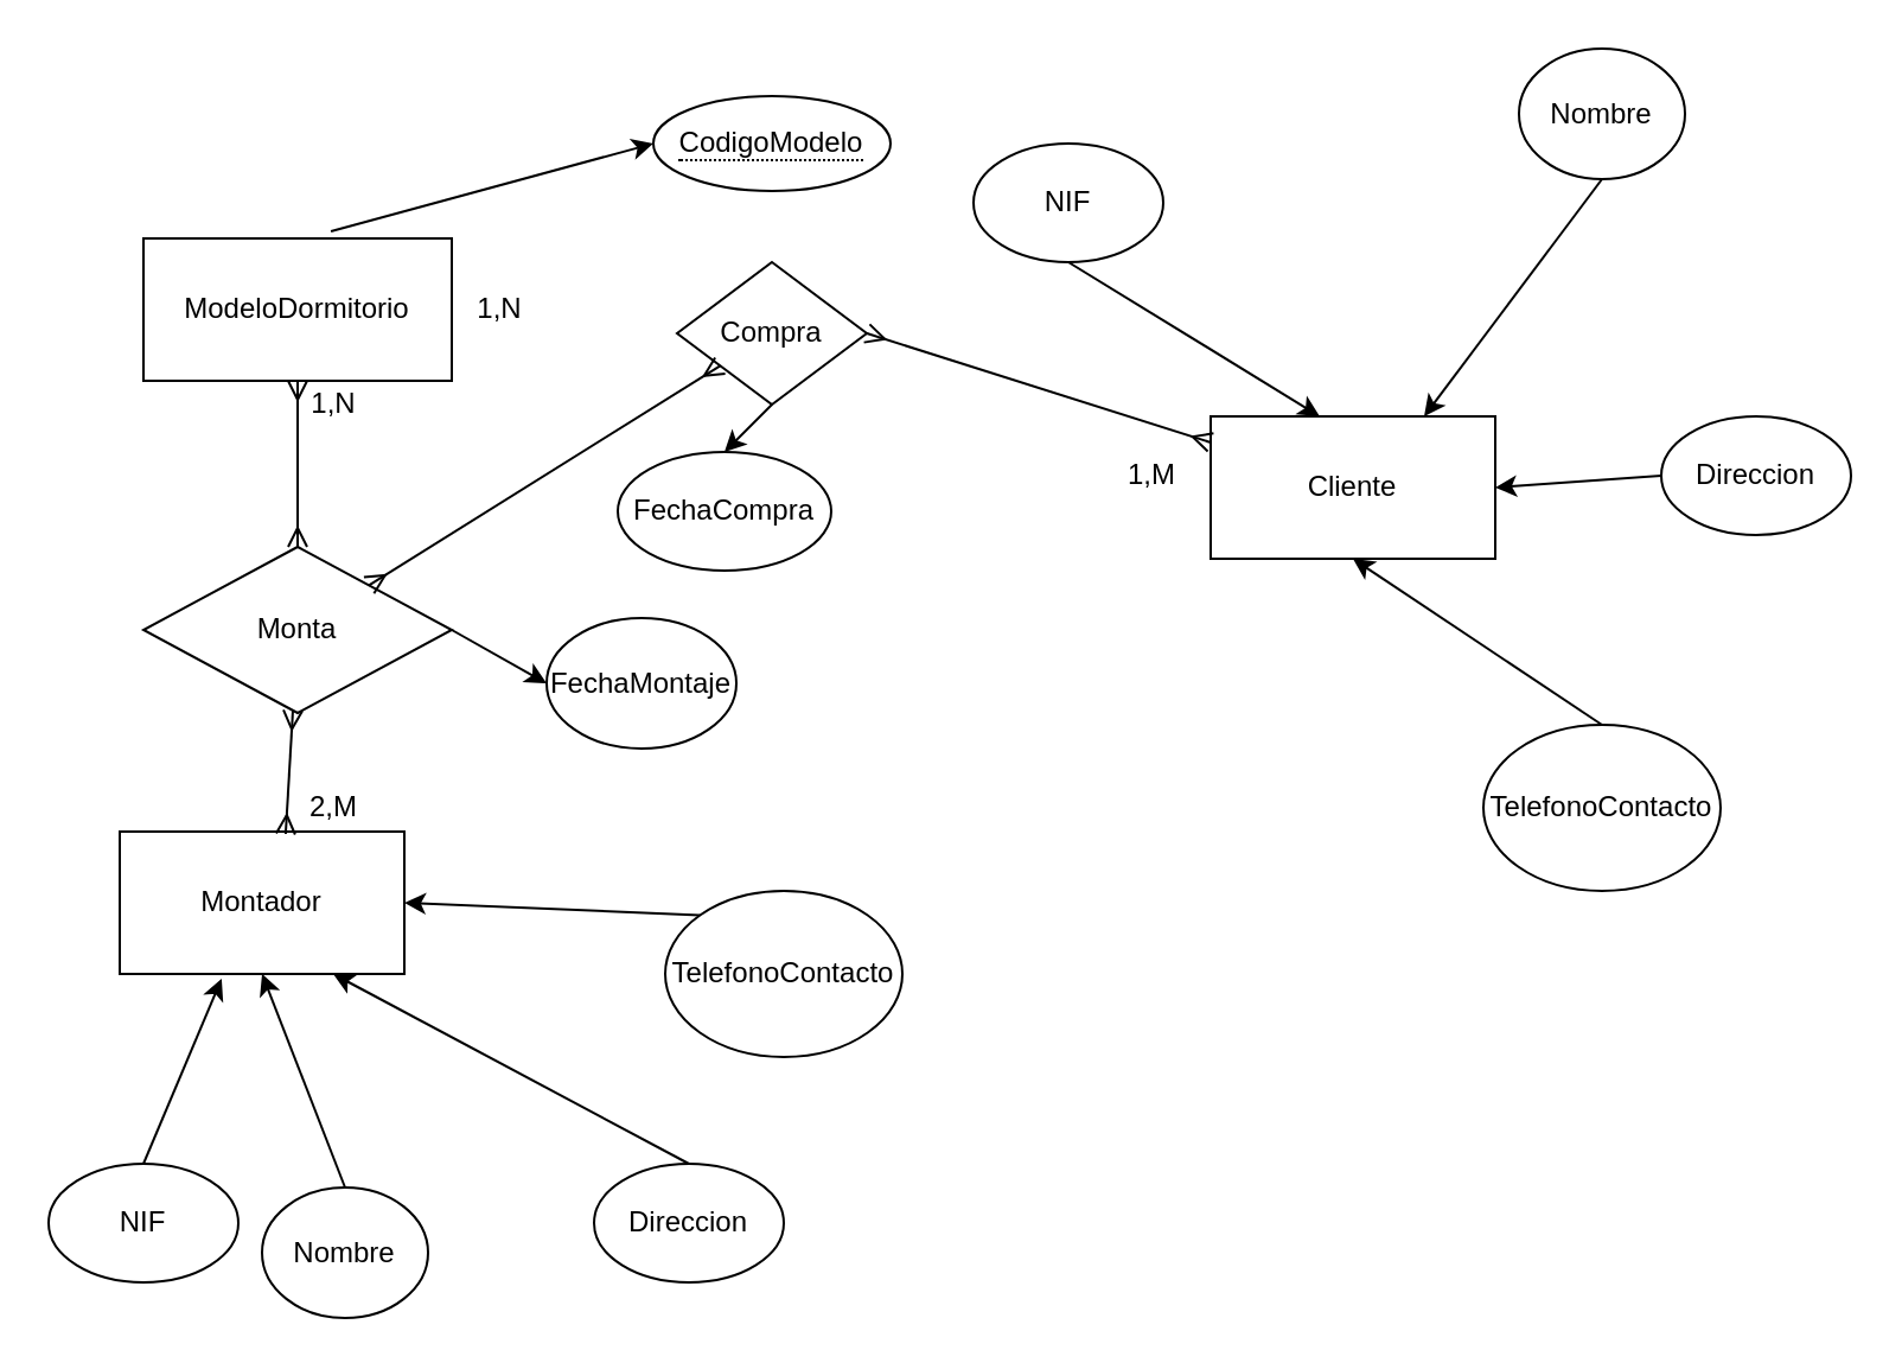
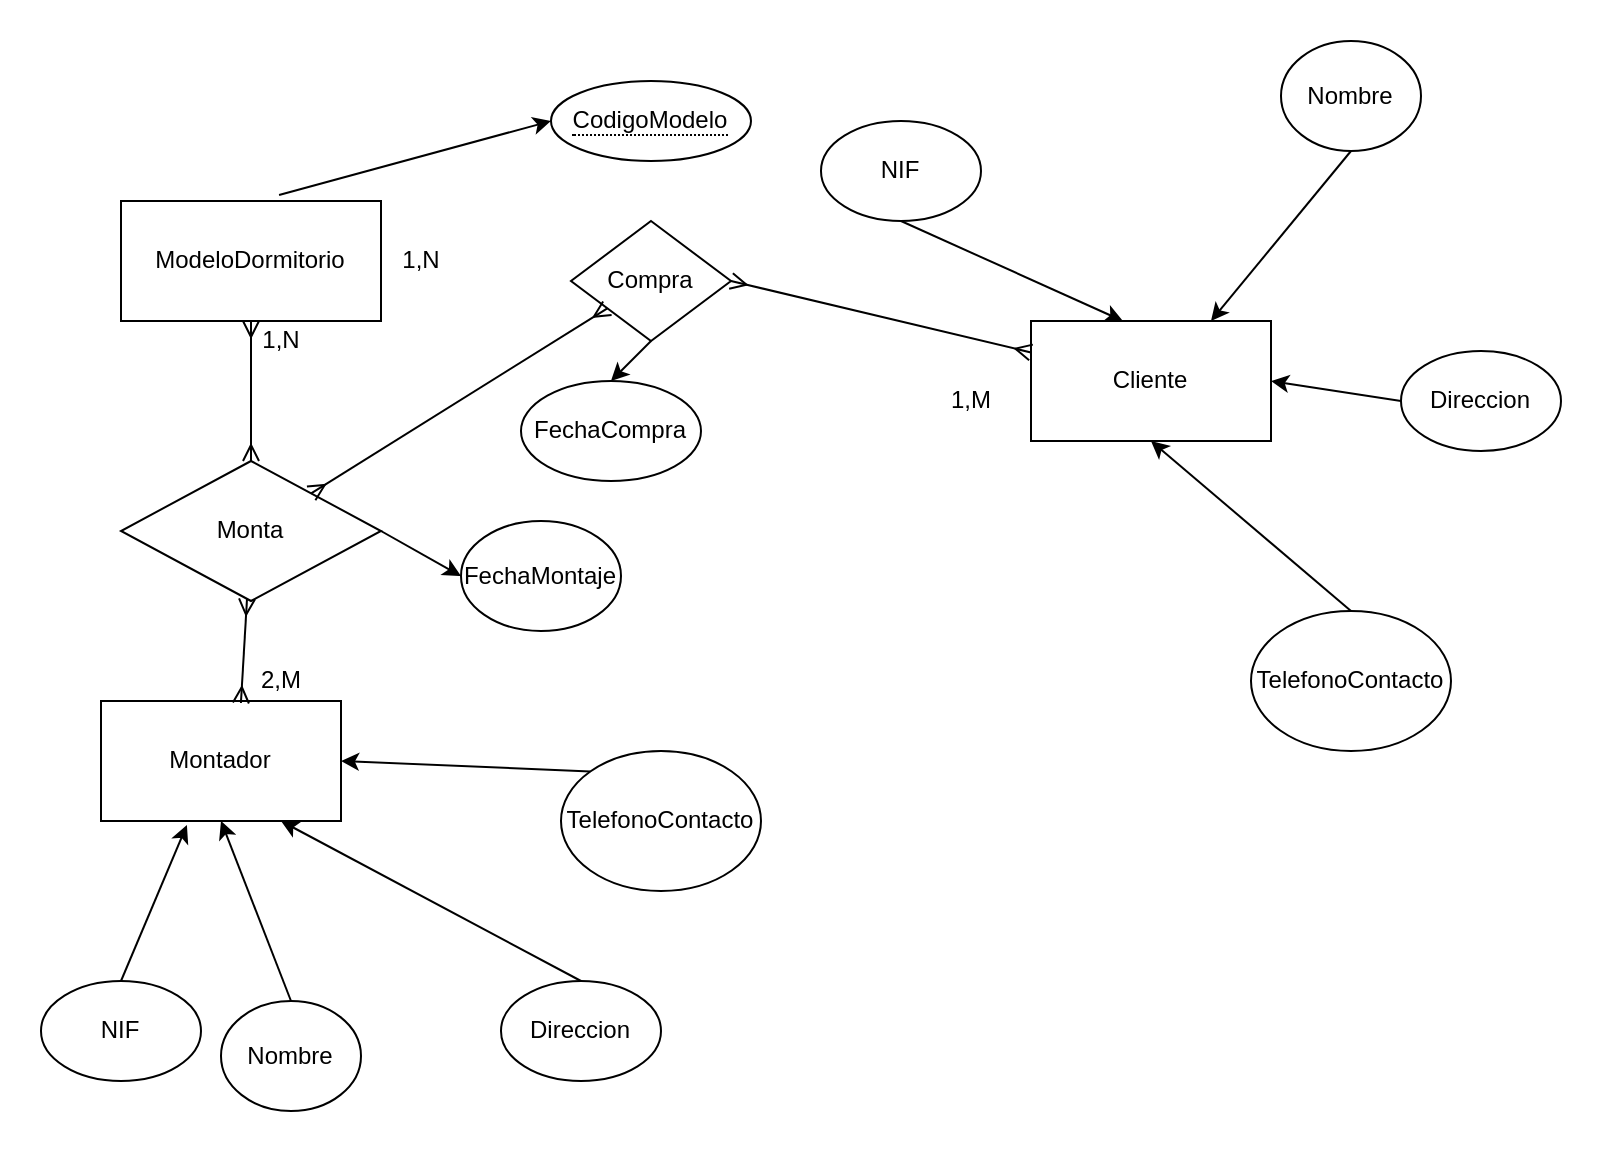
- <mxCell id="5" value="Cliente" style="rounded=0;whiteSpace=wrap;html=1;fillColor=none;" vertex="1" parent="1"><mxGeometry x="510" y="175" width="120" height="60" as="geometry" /></mxCell>
+ <mxCell id="5" value="Cliente" style="rounded=0;whiteSpace=wrap;html=1;fillColor=none;" vertex="1" parent="1"><mxGeometry x="515" y="160" width="120" height="60" as="geometry" /></mxCell>
